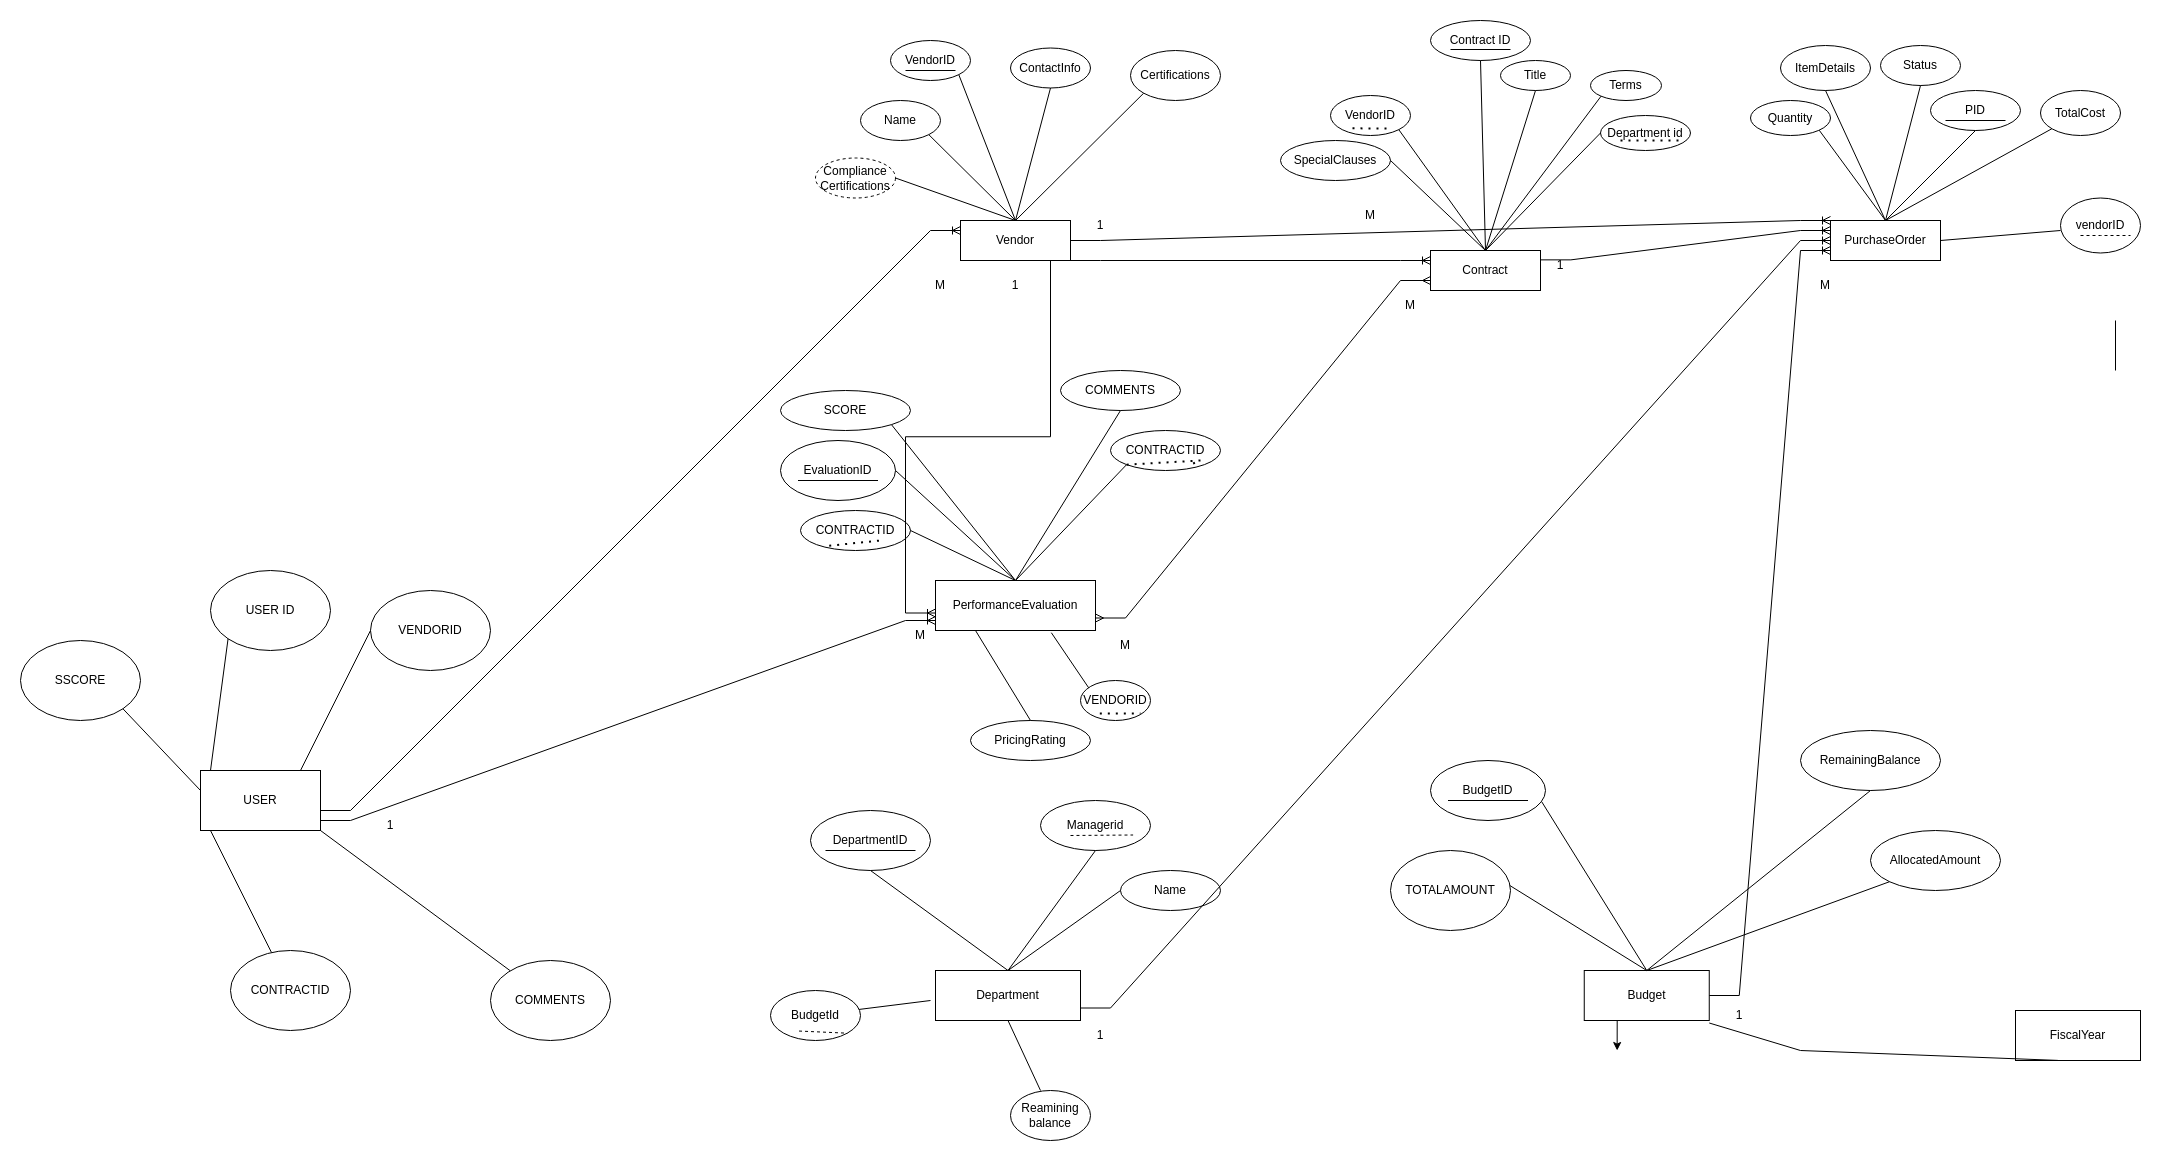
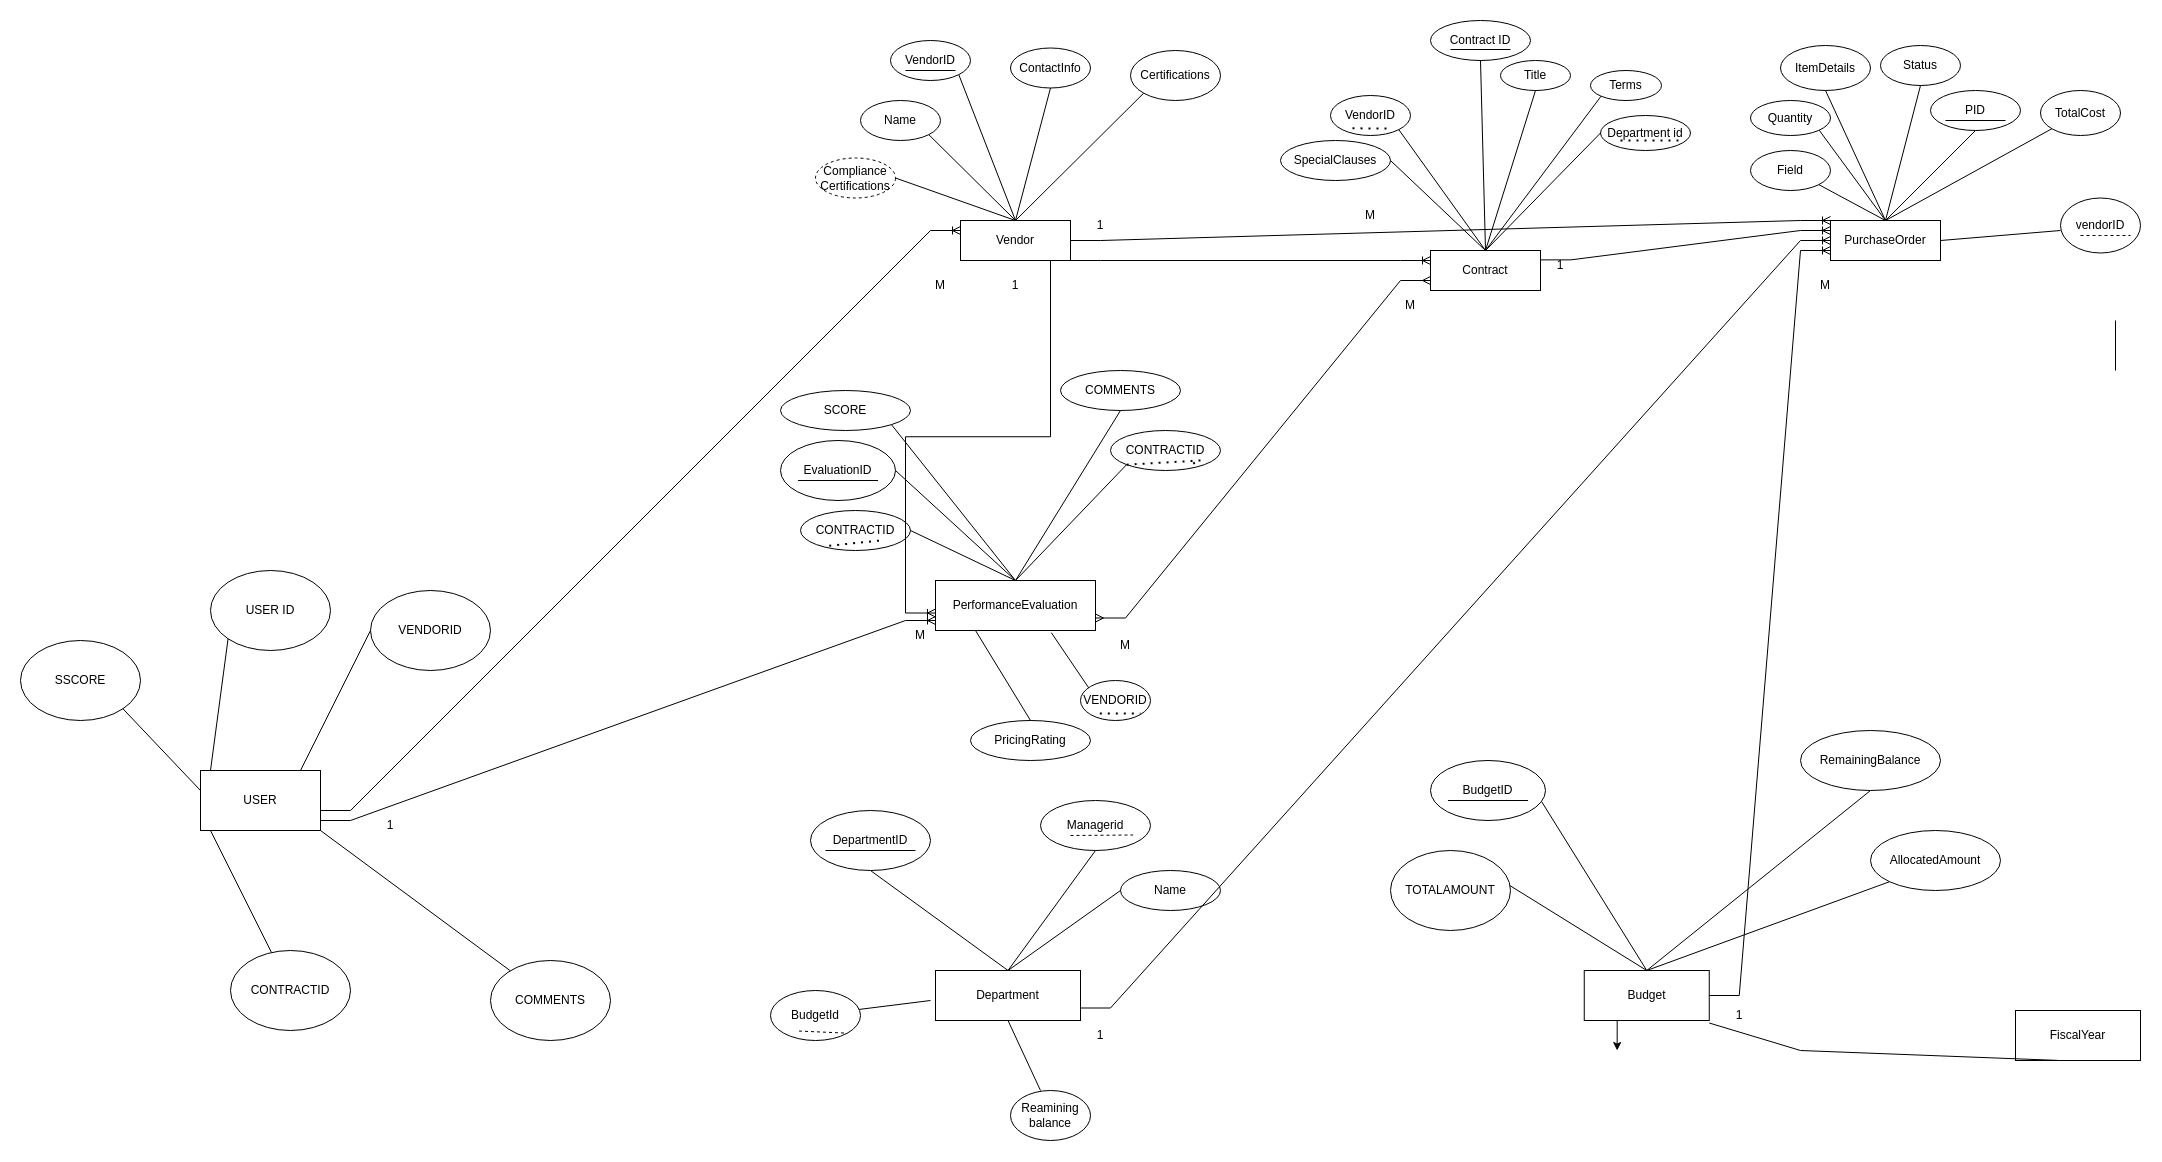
+ <mxCell id="33" value="Field" style="ellipse;whiteSpace=wrap;html=1;" parent="1" vertex="1"><mxGeometry x="1750" y="150" width="80" height="40" as="geometry" /></mxCell>
+ <mxCell id="41" value="" style="endArrow=none;html=1;rounded=0;entryX=1;entryY=1;entryDx=0;entryDy=0;exitX=0.5;exitY=0;exitDx=0;exitDy=0;" parent="1" source="28" target="33" edge="1"><mxGeometry width="50" height="50" relative="1" as="geometry"><mxPoint x="1640" y="280" as="sourcePoint" /><mxPoint x="1690" y="230" as="targetPoint" /></mxGeometry></mxCell>
